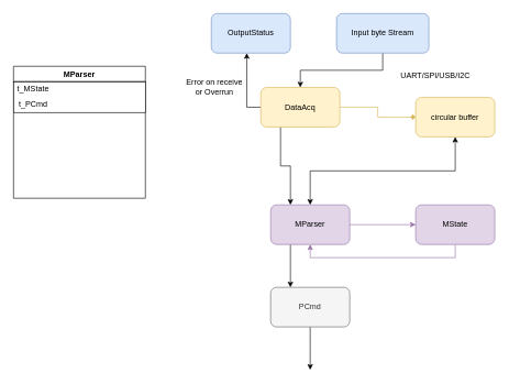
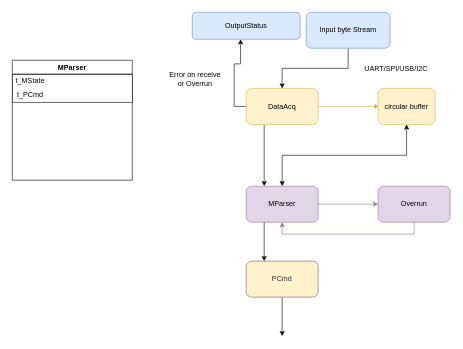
- <mxCell id="22" value="OutputStatus" style="rounded=1;whiteSpace=wrap;html=1;fillColor=#dae8fc;strokeColor=#6c8ebf;" vertex="1" parent="1"><mxGeometry x="320" y="20" width="120" height="60" as="geometry" /></mxCell>
+ <mxCell id="22" value="OutputStatus" style="rounded=1;whiteSpace=wrap;html=1;fillColor=#dae8fc;strokeColor=#6c8ebf;" vertex="1" parent="1"><mxGeometry x="320" y="20" width="180" height="45" as="geometry" /></mxCell>
- <mxCell id="12" value="DataAcq" style="rounded=1;whiteSpace=wrap;html=1;fillColor=#fff2cc;strokeColor=#d6b656;" vertex="1" parent="1"><mxGeometry x="395" y="132" width="120" height="60" as="geometry" /></mxCell>
+ <mxCell id="12" value="DataAcq" style="rounded=1;whiteSpace=wrap;html=1;fillColor=#fff2cc;strokeColor=#d6b656;" vertex="1" parent="1"><mxGeometry x="410" y="147" width="120" height="60" as="geometry" /></mxCell>
- <mxCell id="21" value="circular buffer" style="rounded=1;whiteSpace=wrap;html=1;fillColor=#fff2cc;strokeColor=#d6b656;" vertex="1" parent="1"><mxGeometry x="630" y="147" width="120" height="60" as="geometry" /></mxCell>
+ <mxCell id="21" value="circular buffer" style="rounded=1;whiteSpace=wrap;html=1;fillColor=#fff2cc;strokeColor=#d6b656;" vertex="1" parent="1"><mxGeometry x="630" y="147" width="95" height="60" as="geometry" /></mxCell>
- <mxCell id="17" value="MState" style="rounded=1;whiteSpace=wrap;html=1;fillColor=#e1d5e7;strokeColor=#9673a6;" vertex="1" parent="1"><mxGeometry x="630" y="310" width="120" height="60" as="geometry" /></mxCell>
+ <mxCell id="17" value="Overrun" style="rounded=1;whiteSpace=wrap;html=1;fillColor=#e1d5e7;strokeColor=#9673a6;" vertex="1" parent="1"><mxGeometry x="630" y="310" width="120" height="60" as="geometry" /></mxCell>
- <mxCell id="19" value="PCmd" style="rounded=1;whiteSpace=wrap;html=1;fillColor=#f5f5f5;fontColor=#333333;strokeColor=#666666;" vertex="1" parent="1"><mxGeometry x="410" y="435" width="120" height="60" as="geometry" /></mxCell>
+ <mxCell id="19" value="PCmd" style="rounded=1;whiteSpace=wrap;html=1;fillColor=#fff2cc;fontColor=#333333;strokeColor=#666666;" vertex="1" parent="1"><mxGeometry x="410" y="435" width="120" height="60" as="geometry" /></mxCell>
